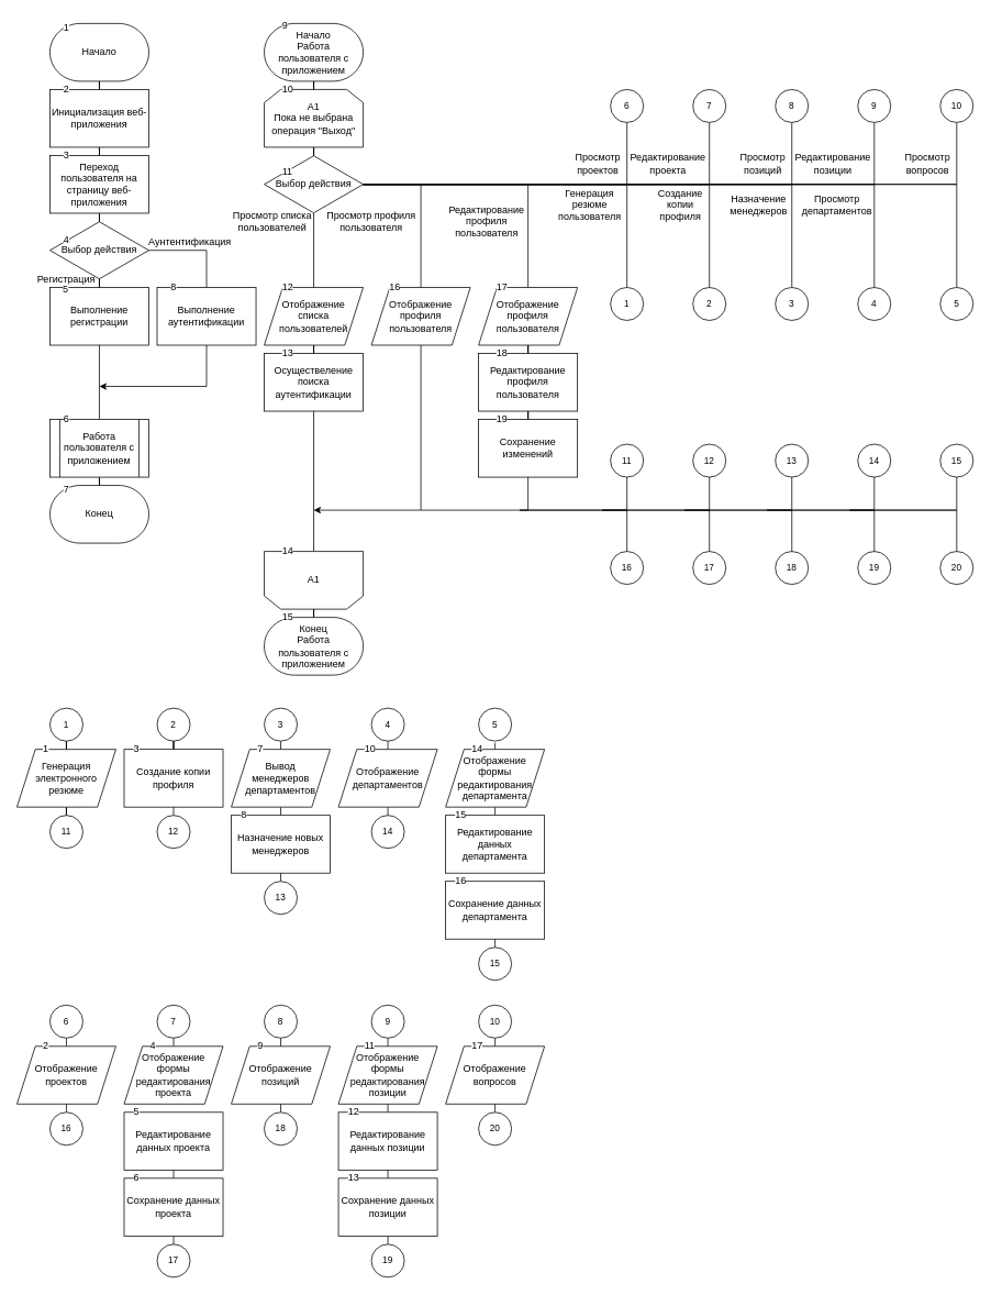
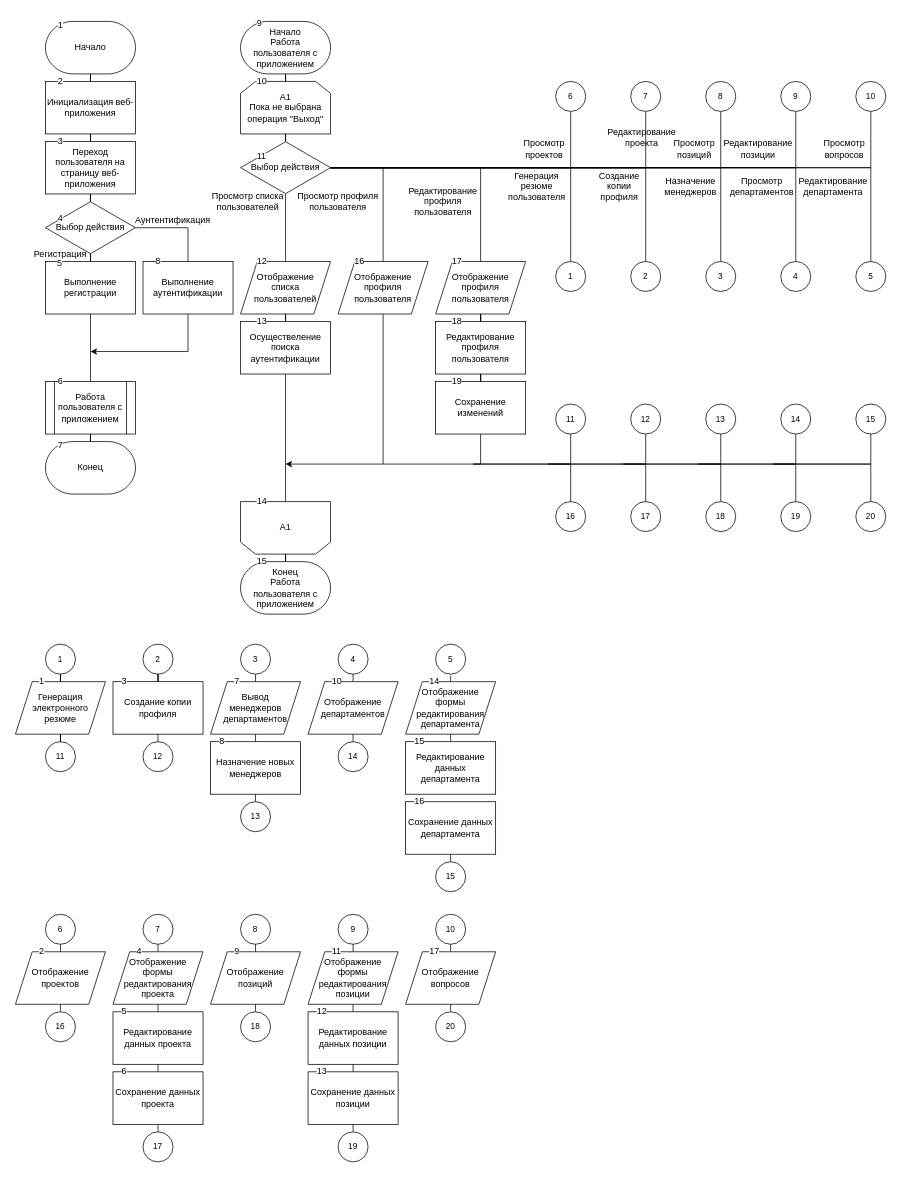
- <mxCell id="67" value="Редактирование проекта" style="text;html=1;strokeColor=none;fillColor=none;align=center;verticalAlign=middle;whiteSpace=wrap;rounded=0;" parent="1" vertex="1"><mxGeometry x="760" y="188" width="100" height="20" as="geometry" /></mxCell>
+ <mxCell id="67" value="Редактирование проекта" style="text;html=1;strokeColor=none;fillColor=none;align=center;verticalAlign=middle;whiteSpace=wrap;rounded=0;" parent="1" vertex="1"><mxGeometry x="805" y="173" width="100" height="20" as="geometry" /></mxCell>
+ <mxCell id="63" value="Редактирование департамента" style="text;html=1;strokeColor=none;fillColor=none;align=center;verticalAlign=middle;whiteSpace=wrap;rounded=0;" parent="1" vertex="1"><mxGeometry x="1060" y="238" width="100" height="20" as="geometry" /></mxCell>
+ <mxCell id="134" style="edgeStyle=orthogonalEdgeStyle;rounded=0;orthogonalLoop=1;jettySize=auto;html=1;exitX=0.5;exitY=0;exitDx=0;exitDy=0;entryX=0.5;entryY=1;entryDx=0;entryDy=0;endArrow=none;endFill=0;" parent="1" source="135" target="137" edge="1"><mxGeometry relative="1" as="geometry" /></mxCell>
